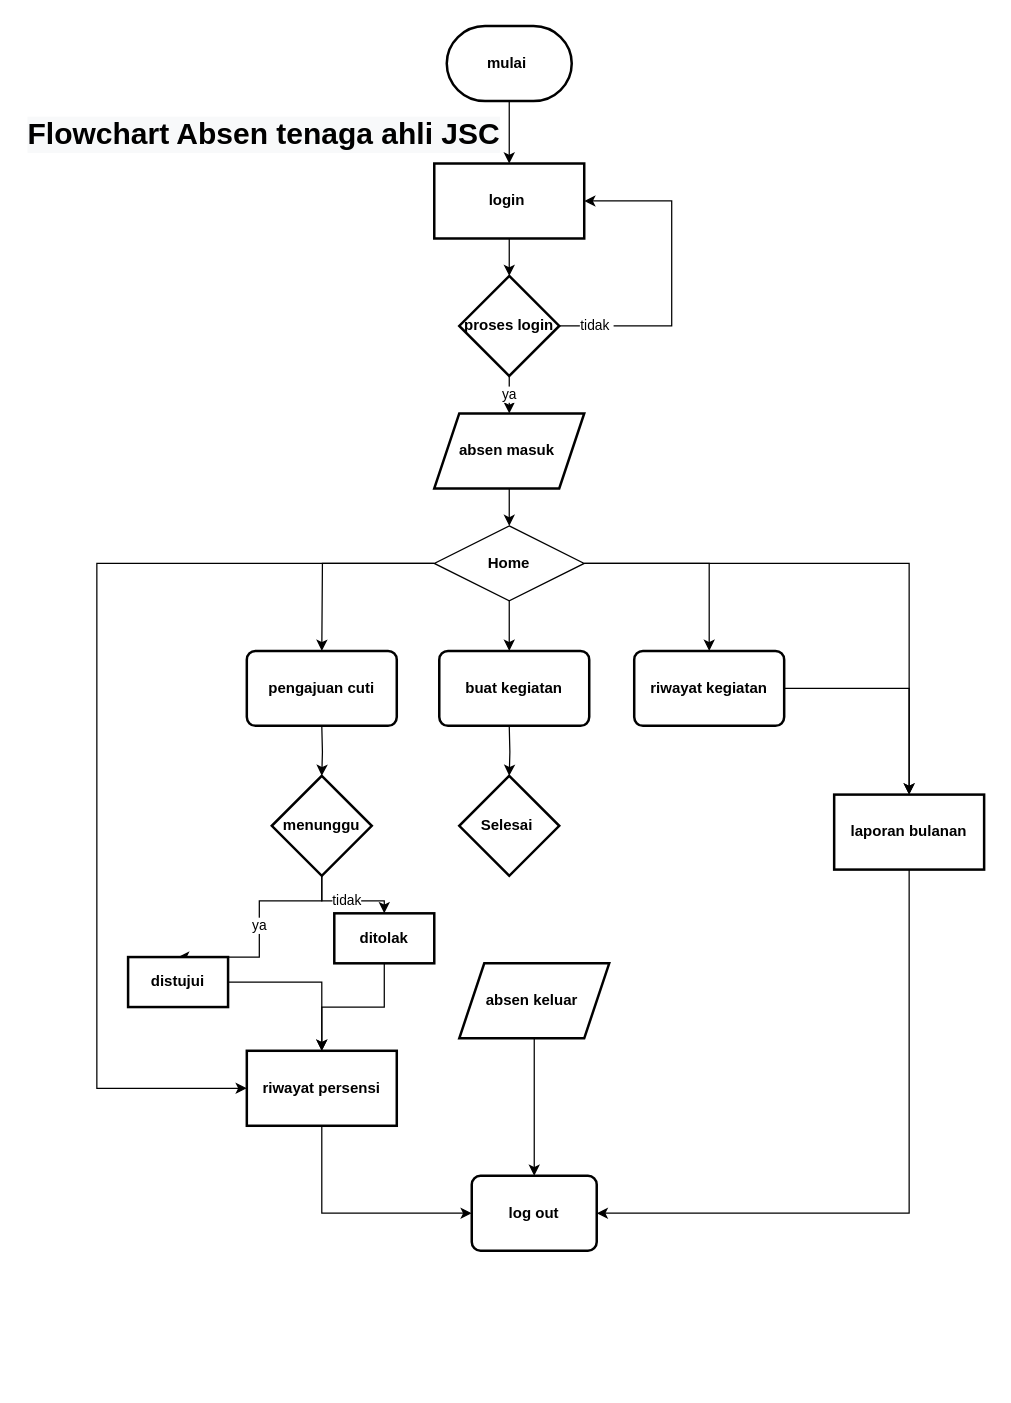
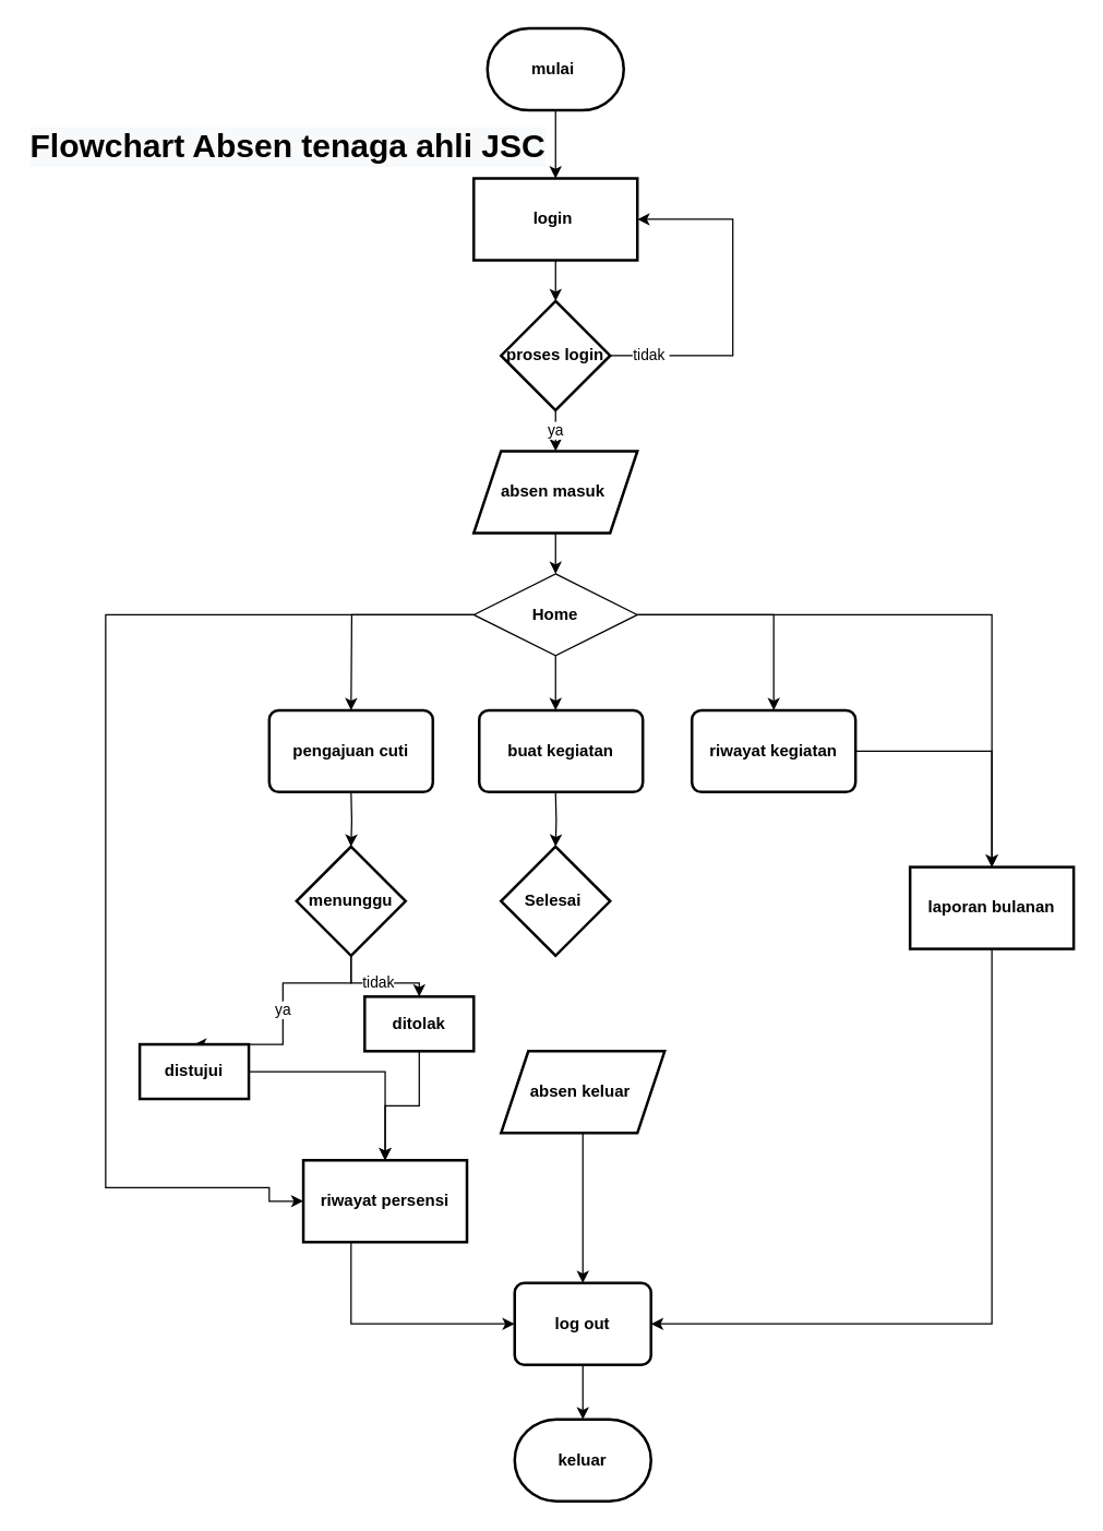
- <mxCell id="26" value="&lt;h4&gt;riwayat persensi&lt;/h4&gt;" style="whiteSpace=wrap;html=1;strokeWidth=2;" vertex="1" parent="1"><mxGeometry x="197" y="840" width="120" height="60" as="geometry" /></mxCell>
+ <mxCell id="26" value="&lt;h4&gt;riwayat persensi&lt;/h4&gt;" style="whiteSpace=wrap;html=1;strokeWidth=2;" vertex="1" parent="1"><mxGeometry x="222" y="850" width="120" height="60" as="geometry" /></mxCell>
+ <mxCell id="38" value="" style="edgeStyle=orthogonalEdgeStyle;rounded=0;orthogonalLoop=1;jettySize=auto;html=1;" edge="1" parent="1" source="39" target="37"><mxGeometry relative="1" as="geometry" /></mxCell>
+ <mxCell id="37" value="&lt;h4&gt;keluar&lt;/h4&gt;" style="strokeWidth=2;html=1;shape=mxgraph.flowchart.terminator;whiteSpace=wrap;" vertex="1" parent="1"><mxGeometry x="377" y="1040" width="100" height="60" as="geometry" /></mxCell>
